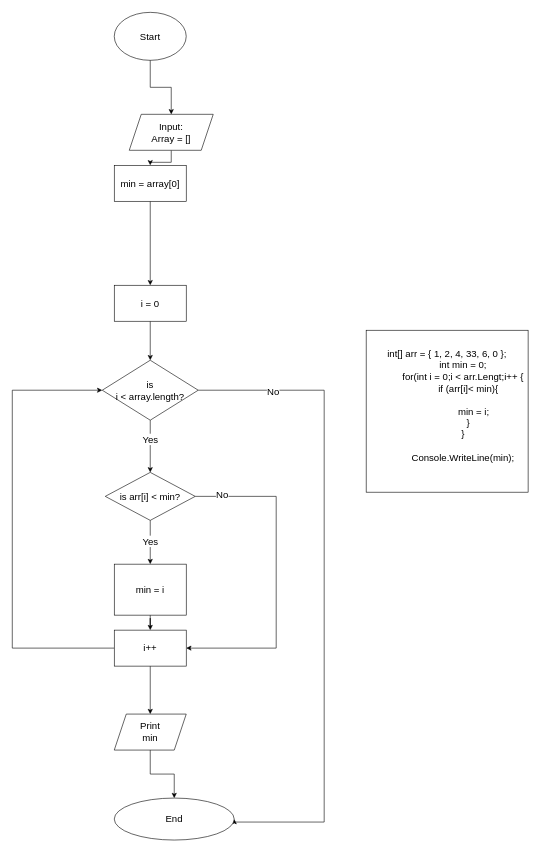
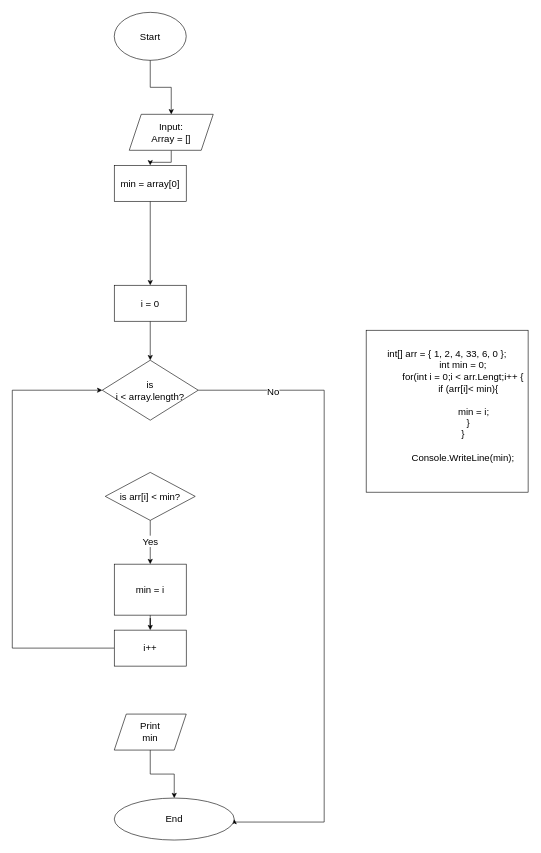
- <mxCell id="9" style="edgeStyle=orthogonalEdgeStyle;rounded=0;orthogonalLoop=1;jettySize=auto;html=1;fontSize=16;entryX=0.5;entryY=0;entryDx=0;entryDy=0;" parent="1" source="13" target="20" edge="1"><mxGeometry relative="1" as="geometry"><mxPoint x="250" y="750" as="targetPoint" /></mxGeometry></mxCell>
- <mxCell id="10" value="Yes" style="edgeLabel;html=1;align=center;verticalAlign=middle;resizable=0;points=[];fontSize=16;" parent="9" vertex="1" connectable="0"><mxGeometry x="-0.287" y="-1" relative="1" as="geometry"><mxPoint as="offset" /></mxGeometry></mxCell>
- <mxCell id="18" style="edgeStyle=orthogonalEdgeStyle;rounded=0;orthogonalLoop=1;jettySize=auto;html=1;entryX=1;entryY=0.5;entryDx=0;entryDy=0;fontSize=16;" parent="1" source="20" target="25" edge="1"><mxGeometry x="0.083" y="30" relative="1" as="geometry"><Array as="points"><mxPoint x="460" y="827" /><mxPoint x="460" y="1080" /></Array><mxPoint as="offset" /></mxGeometry></mxCell>
- <mxCell id="19" value="No" style="edgeLabel;html=1;align=center;verticalAlign=middle;resizable=0;points=[];fontSize=16;" parent="18" vertex="1" connectable="0"><mxGeometry x="-0.836" y="3" relative="1" as="geometry"><mxPoint as="offset" /></mxGeometry></mxCell>
- <mxCell id="23" style="edgeStyle=orthogonalEdgeStyle;rounded=0;orthogonalLoop=1;jettySize=auto;html=1;entryX=0.5;entryY=0;entryDx=0;entryDy=0;fontSize=16;" parent="1" source="25" target="28" edge="1"><mxGeometry relative="1" as="geometry" /></mxCell>
